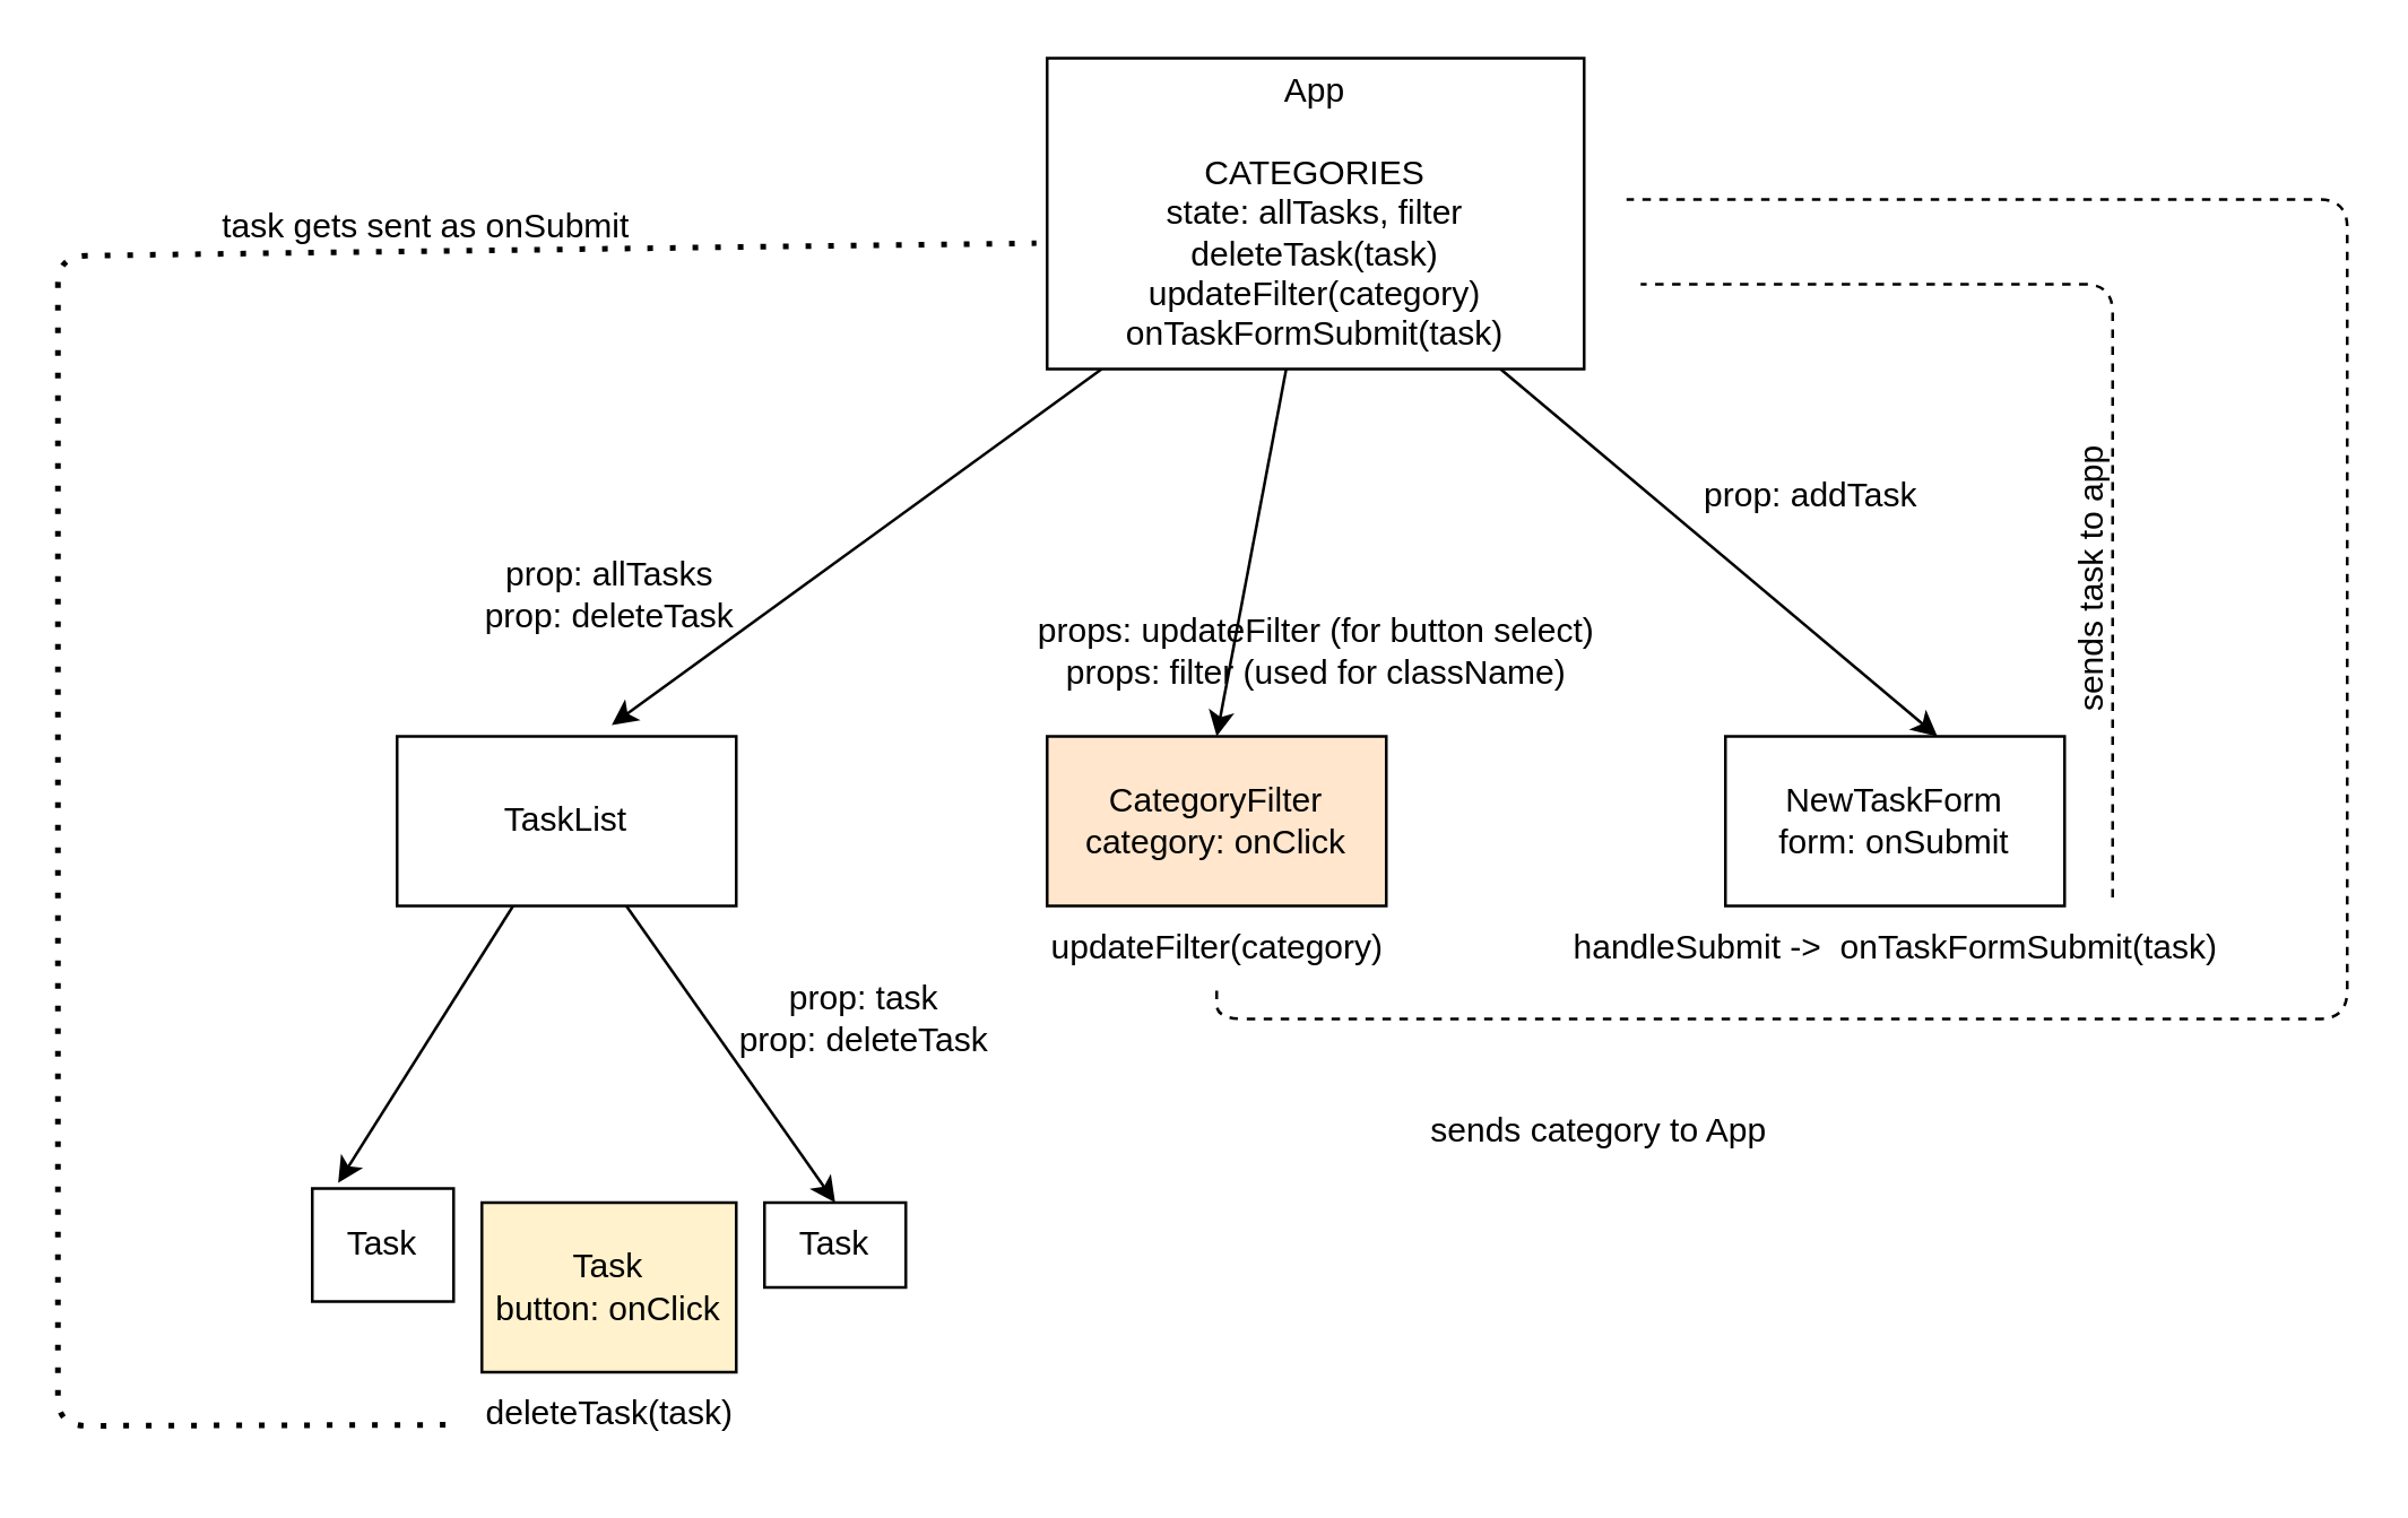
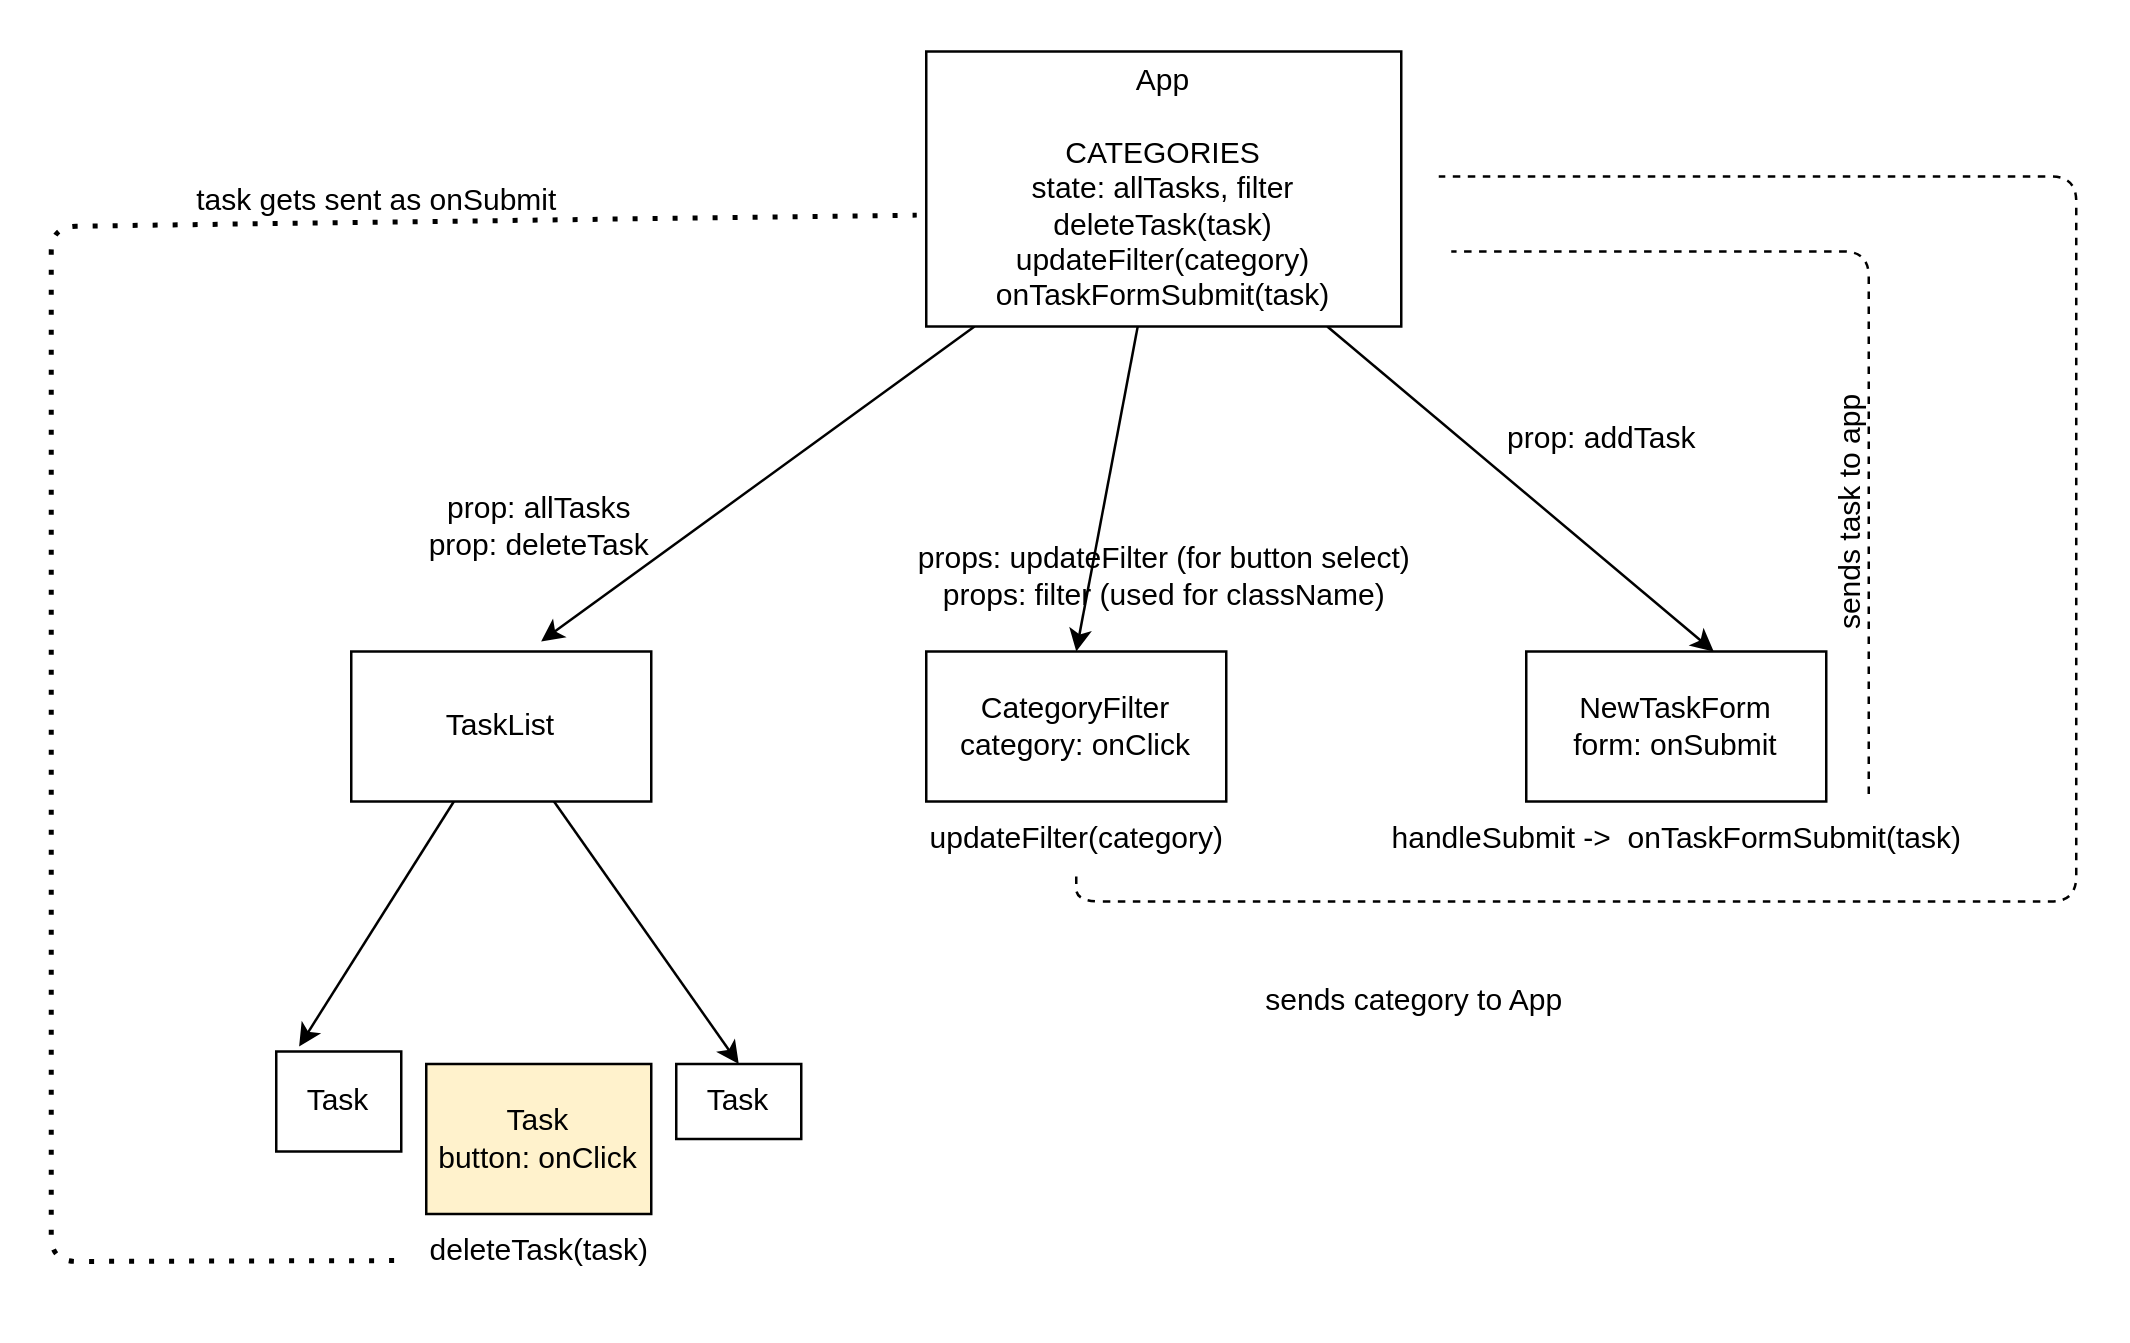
- <mxCell id="9" value="CategoryFilter&lt;br&gt;category: onClick" style="whiteSpace=wrap;html=1;fillColor=#ffe6cc;" vertex="1" parent="1"><mxGeometry x="370" y="260" width="120" height="60" as="geometry" /></mxCell>
+ <mxCell id="9" value="CategoryFilter&lt;br&gt;category: onClick" style="whiteSpace=wrap;html=1;" vertex="1" parent="1"><mxGeometry x="370" y="260" width="120" height="60" as="geometry" /></mxCell>
- <mxCell id="15" value="prop: task&lt;br&gt;prop: deleteTask" style="text;html=1;align=center;verticalAlign=middle;resizable=0;points=[];autosize=1;strokeColor=none;fillColor=none;" vertex="1" parent="1"><mxGeometry x="250" y="340" width="110" height="40" as="geometry" /></mxCell>
